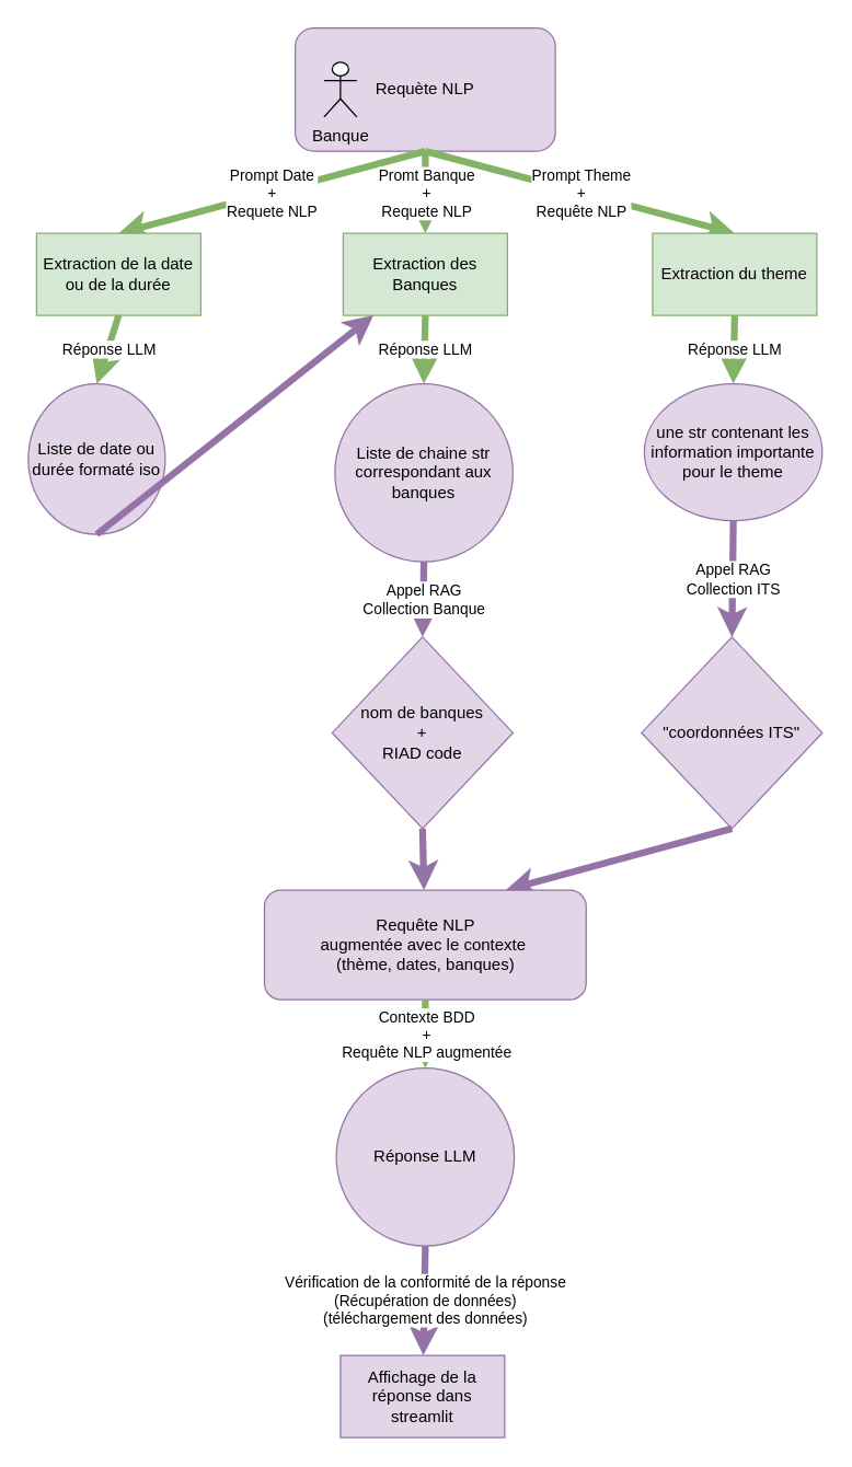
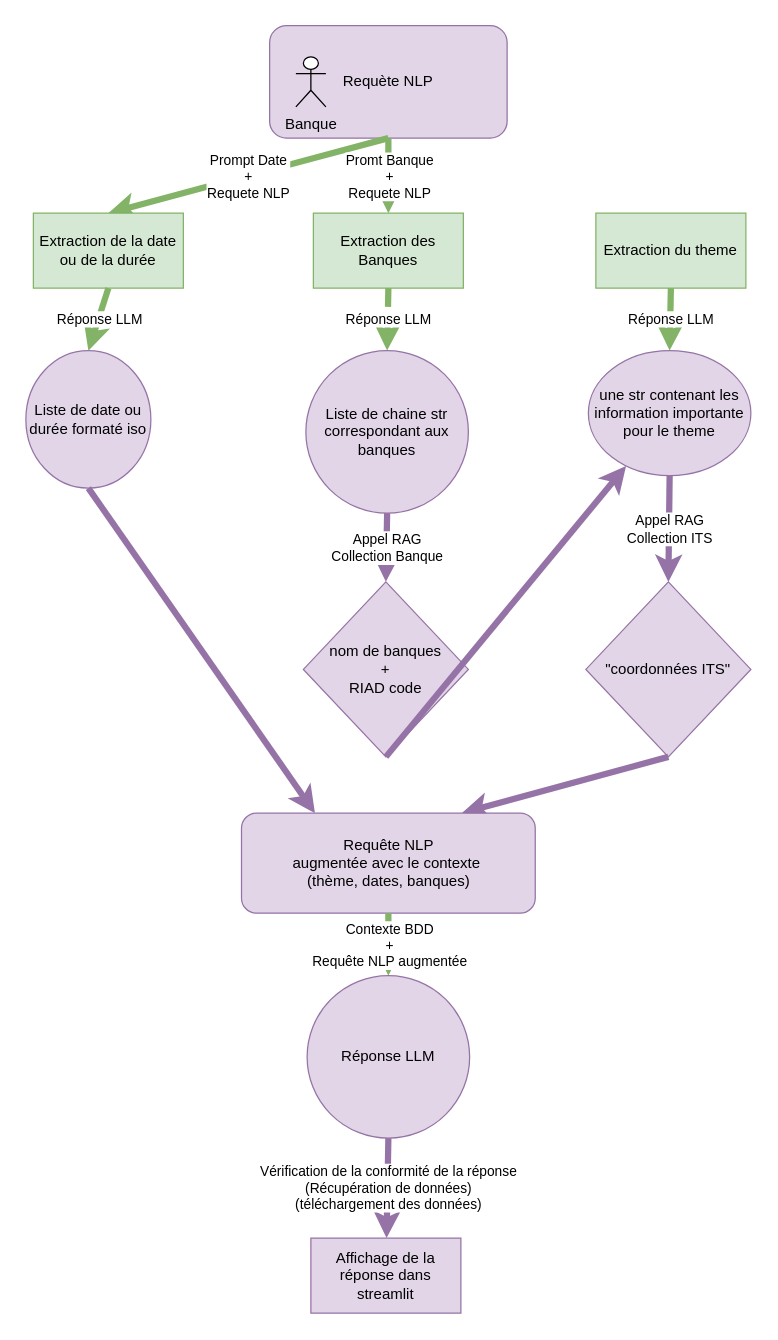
- <mxCell id="8" value="" style="endArrow=classic;html=1;rounded=0;exitX=0.5;exitY=1;exitDx=0;exitDy=0;entryX=0.5;entryY=0;entryDx=0;entryDy=0;fillColor=#d5e8d4;strokeColor=#82b366;strokeWidth=5;" parent="1" source="2" target="12" edge="1"><mxGeometry relative="1" as="geometry"><mxPoint x="320" y="90" as="sourcePoint" /><mxPoint x="436" y="150" as="targetPoint" /></mxGeometry></mxCell>
- <mxCell id="9" value="Prompt Theme&lt;div&gt;+&lt;/div&gt;&lt;div&gt;Requête NLP&lt;/div&gt;" style="edgeLabel;resizable=0;html=1;;align=center;verticalAlign=middle;" parent="8" connectable="0" vertex="1"><mxGeometry relative="1" as="geometry" /></mxCell>
- <mxCell id="26" value="" style="endArrow=classic;html=1;rounded=0;exitX=0.5;exitY=1;exitDx=0;exitDy=0;entryX=0.5;entryY=0;entryDx=0;entryDy=0;fillColor=#d5e8d4;strokeColor=#82b366;strokeWidth=5;" parent="1" source="11" target="15" edge="1"><mxGeometry relative="1" as="geometry"><mxPoint x="546" y="240" as="sourcePoint" /><mxPoint x="546" y="320" as="targetPoint" /></mxGeometry></mxCell>
+ <mxCell id="26" value="" style="endArrow=classic;html=1;rounded=0;exitX=0.5;exitY=1;exitDx=0;exitDy=0;entryX=0.5;entryY=0;entryDx=0;entryDy=0;fillColor=#d5e8d4;strokeColor=#82b366;strokeWidth=5;dashed=1;" parent="1" source="11" target="15" edge="1"><mxGeometry relative="1" as="geometry"><mxPoint x="546" y="240" as="sourcePoint" /><mxPoint x="546" y="320" as="targetPoint" /></mxGeometry></mxCell>
- <mxCell id="30" value="" style="endArrow=classic;html=1;rounded=0;fillColor=#e1d5e7;strokeColor=#9673a6;strokeWidth=5;exitX=0.5;exitY=1;exitDx=0;exitDy=0;" parent="1" source="13" target="11" edge="1"><mxGeometry relative="1" as="geometry"><mxPoint x="86" y="550" as="sourcePoint" /><mxPoint x="378" y="760" as="targetPoint" /></mxGeometry></mxCell>
+ <mxCell id="30" value="" style="endArrow=classic;html=1;rounded=0;fillColor=#e1d5e7;strokeColor=#9673a6;entryX=0.25;entryY=0;entryDx=0;entryDy=0;strokeWidth=5;exitX=0.5;exitY=1;exitDx=0;exitDy=0;" parent="1" source="13" target="29" edge="1"><mxGeometry relative="1" as="geometry"><mxPoint x="86" y="550" as="sourcePoint" /><mxPoint x="378" y="760" as="targetPoint" /></mxGeometry></mxCell>
- <mxCell id="31" value="" style="endArrow=classic;html=1;rounded=0;exitX=0.5;exitY=1;exitDx=0;exitDy=0;fillColor=#e1d5e7;strokeColor=#9673a6;strokeWidth=5;" parent="1" source="20" target="29" edge="1"><mxGeometry relative="1" as="geometry"><mxPoint x="556" y="680" as="sourcePoint" /><mxPoint x="388" y="770" as="targetPoint" /></mxGeometry></mxCell>
+ <mxCell id="31" value="" style="endArrow=classic;html=1;rounded=0;exitX=0.5;exitY=1;exitDx=0;exitDy=0;fillColor=#e1d5e7;strokeColor=#9673a6;strokeWidth=5;" parent="1" source="20" target="14" edge="1"><mxGeometry relative="1" as="geometry"><mxPoint x="556" y="680" as="sourcePoint" /><mxPoint x="388" y="770" as="targetPoint" /></mxGeometry></mxCell>
